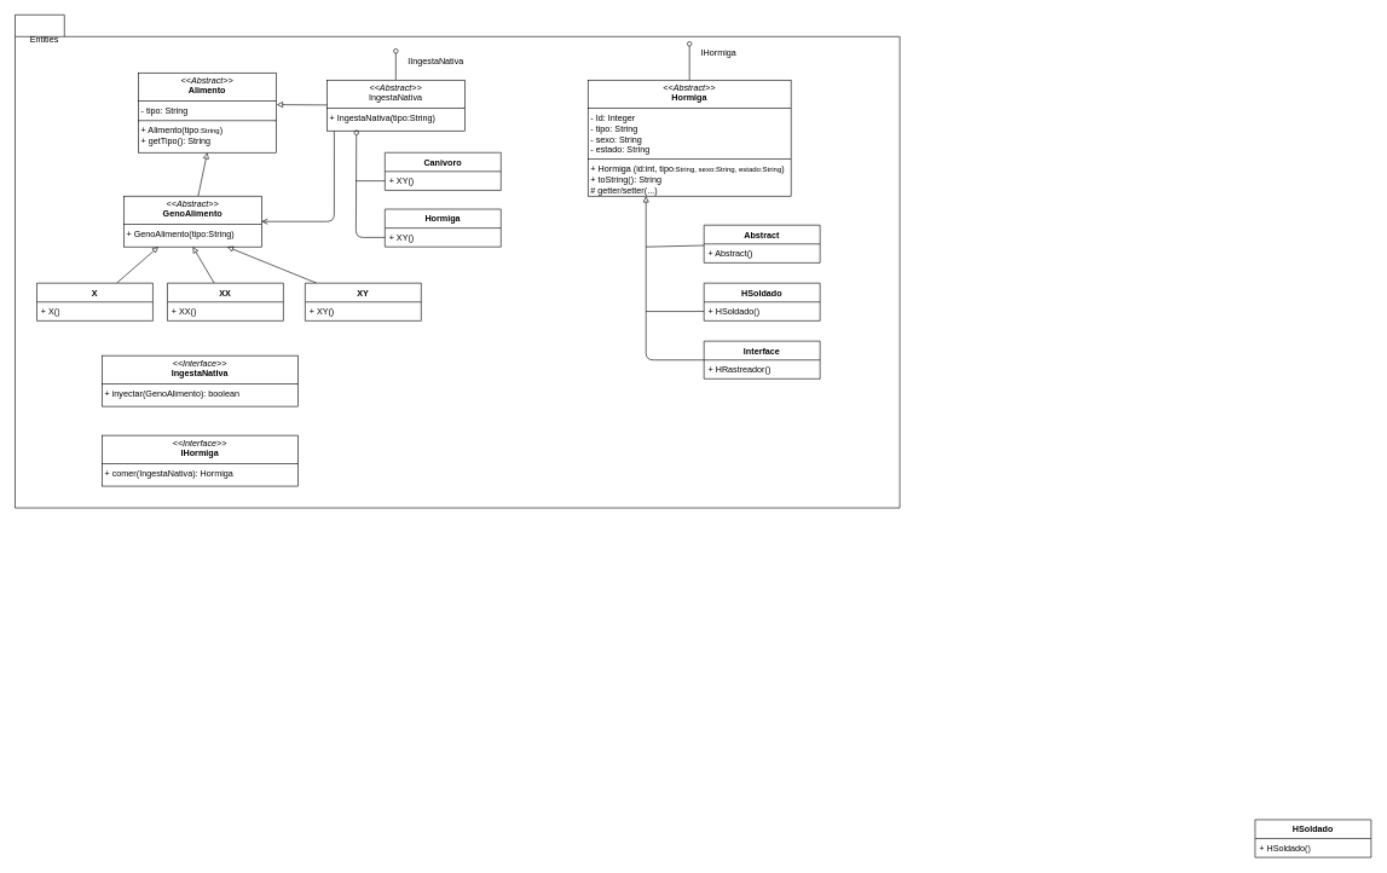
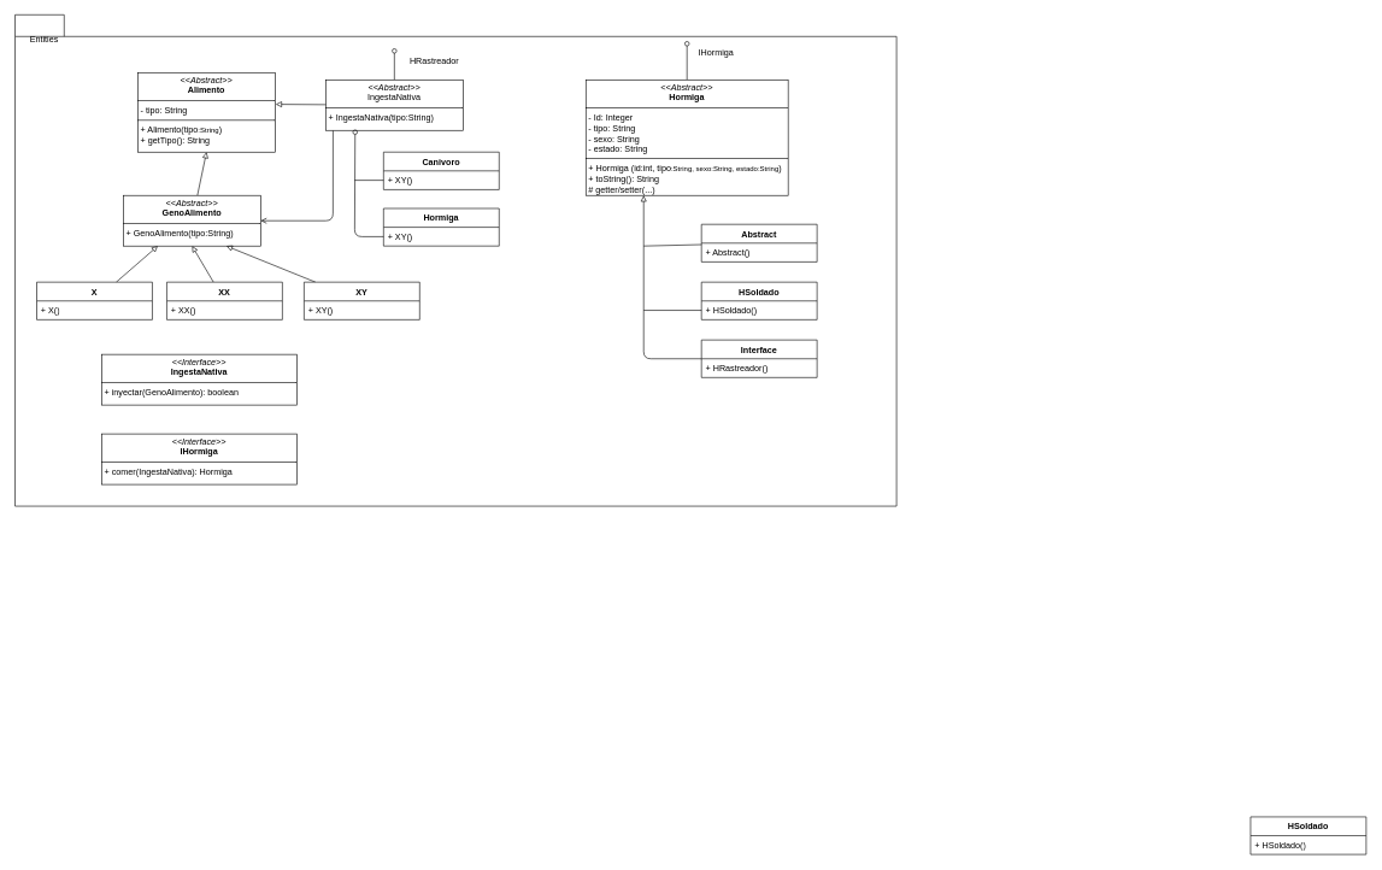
- <mxCell id="42" value="IIngestaNativa" style="text;html=1;align=center;verticalAlign=middle;resizable=0;points=[];autosize=1;strokeColor=none;fillColor=none;" vertex="1" parent="1"><mxGeometry x="550" y="70" width="100" height="30" as="geometry" /></mxCell>
+ <mxCell id="42" value="HRastreador" style="text;html=1;align=center;verticalAlign=middle;resizable=0;points=[];autosize=1;strokeColor=none;fillColor=none;" vertex="1" parent="1"><mxGeometry x="550" y="70" width="100" height="30" as="geometry" /></mxCell>
